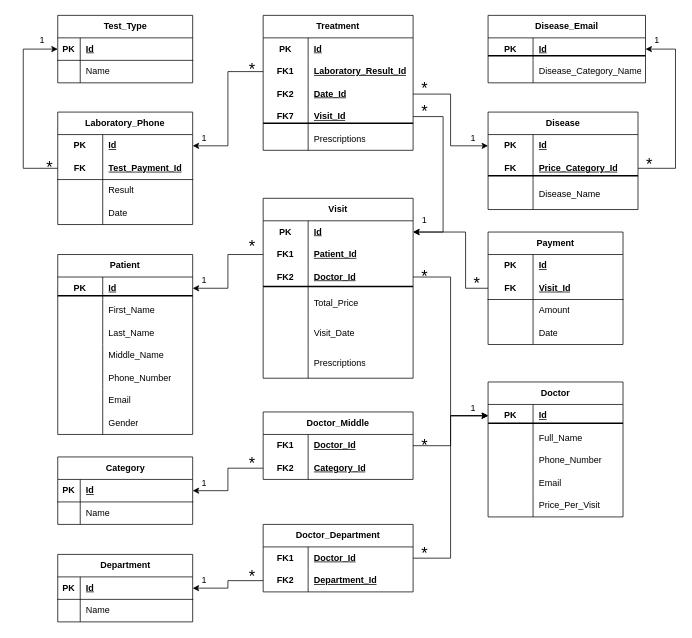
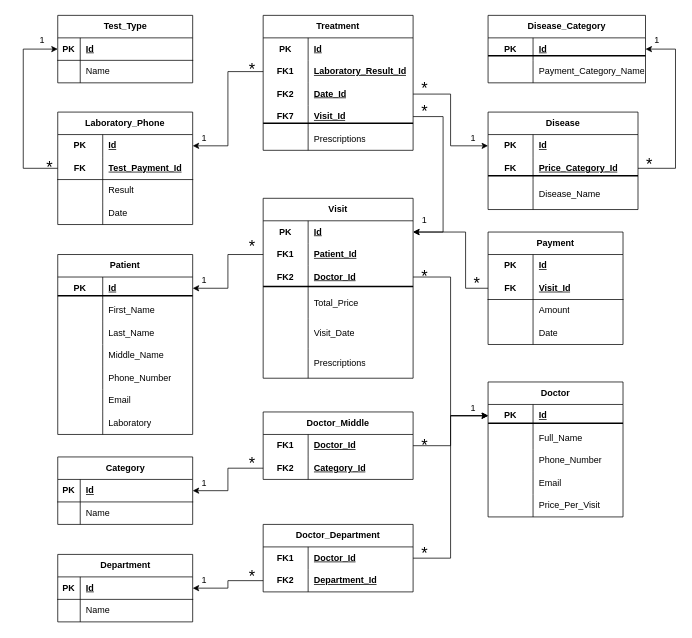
- <mxCell id="22" value="Disease_Email" style="shape=table;startSize=30;container=1;collapsible=1;childLayout=tableLayout;fixedRows=1;rowLines=0;fontStyle=1;align=center;resizeLast=1;html=1;whiteSpace=wrap;strokeColor=#000000;" parent="1" vertex="1"><mxGeometry x="650" y="20" width="210" height="90" as="geometry" /></mxCell>
+ <mxCell id="22" value="Disease_Category" style="shape=table;startSize=30;container=1;collapsible=1;childLayout=tableLayout;fixedRows=1;rowLines=0;fontStyle=1;align=center;resizeLast=1;html=1;whiteSpace=wrap;strokeColor=#000000;" parent="1" vertex="1"><mxGeometry x="650" y="20" width="210" height="90" as="geometry" /></mxCell>
- <mxCell id="28" value="Disease_Category_Name" style="shape=partialRectangle;connectable=0;fillColor=none;top=0;left=0;bottom=0;right=0;align=left;spacingLeft=6;overflow=hidden;html=1;whiteSpace=wrap;" parent="26" vertex="1"><mxGeometry x="60" width="150" height="30" as="geometry"><mxRectangle width="150" height="30" as="alternateBounds" /></mxGeometry></mxCell>
+ <mxCell id="28" value="Payment_Category_Name" style="shape=partialRectangle;connectable=0;fillColor=none;top=0;left=0;bottom=0;right=0;align=left;spacingLeft=6;overflow=hidden;html=1;whiteSpace=wrap;" parent="26" vertex="1"><mxGeometry x="60" width="150" height="30" as="geometry"><mxRectangle width="150" height="30" as="alternateBounds" /></mxGeometry></mxCell>
- <mxCell id="62" value="Gender" style="shape=partialRectangle;connectable=0;fillColor=none;top=0;left=0;bottom=0;right=0;align=left;spacingLeft=6;overflow=hidden;html=1;whiteSpace=wrap;" parent="60" vertex="1"><mxGeometry x="60" width="120" height="30" as="geometry"><mxRectangle width="120" height="30" as="alternateBounds" /></mxGeometry></mxCell>
+ <mxCell id="62" value="Laboratory" style="shape=partialRectangle;connectable=0;fillColor=none;top=0;left=0;bottom=0;right=0;align=left;spacingLeft=6;overflow=hidden;html=1;whiteSpace=wrap;" parent="60" vertex="1"><mxGeometry x="60" width="120" height="30" as="geometry"><mxRectangle width="120" height="30" as="alternateBounds" /></mxGeometry></mxCell>
